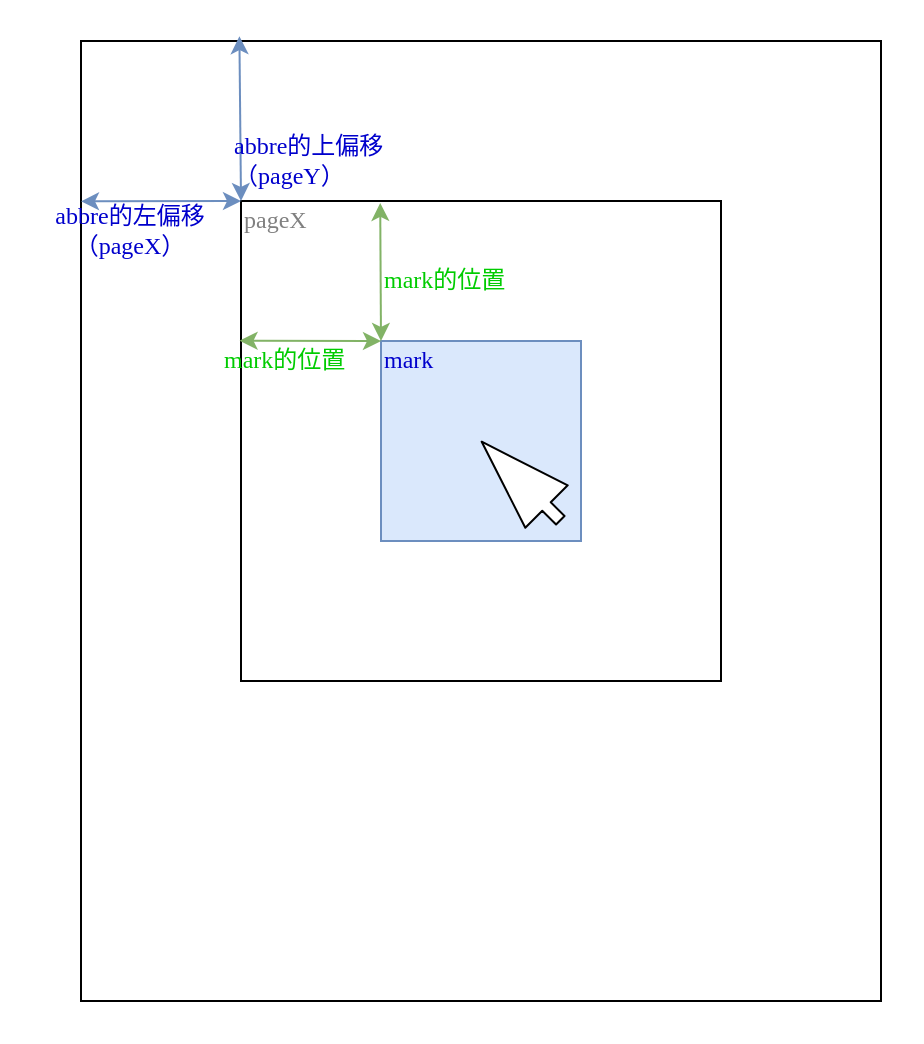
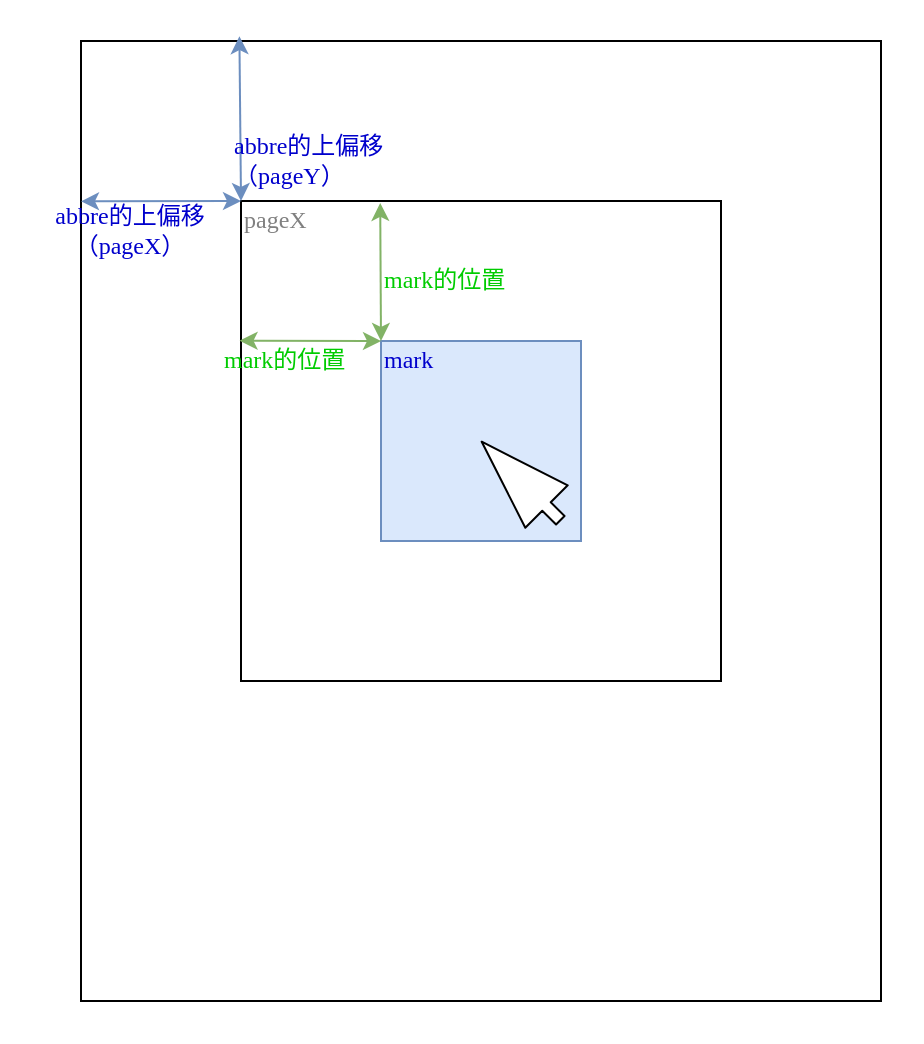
- <mxCell id="13" value="abbre的左偏移&lt;br&gt;（pageX）" style="text;html=1;strokeColor=none;fillColor=none;align=center;verticalAlign=middle;whiteSpace=wrap;rounded=0;fontColor=#0000CC;fontFamily=Lucida Console;" vertex="1" parent="1"><mxGeometry x="20" y="100" width="90" height="30" as="geometry" /></mxCell>
+ <mxCell id="13" value="abbre的上偏移&lt;br&gt;（pageX）" style="text;html=1;strokeColor=none;fillColor=none;align=center;verticalAlign=middle;whiteSpace=wrap;rounded=0;fontColor=#0000CC;fontFamily=Lucida Console;" vertex="1" parent="1"><mxGeometry x="20" y="100" width="90" height="30" as="geometry" /></mxCell>
